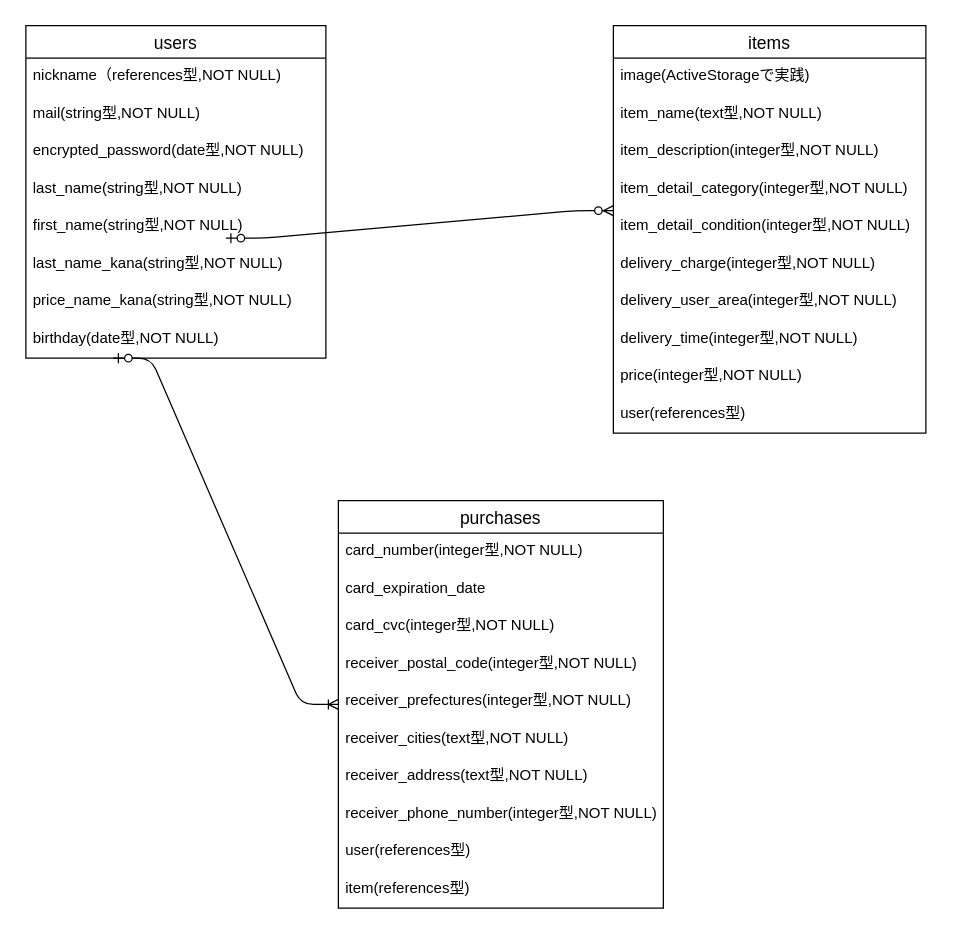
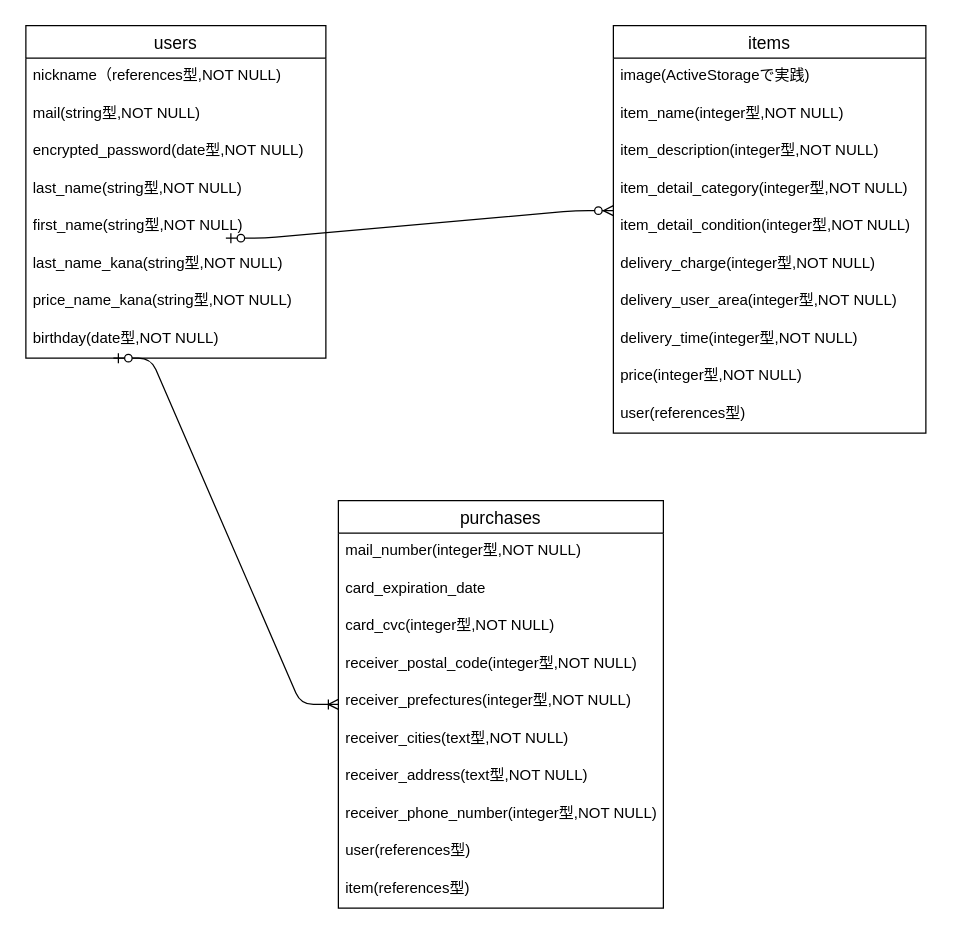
- <mxCell id="13" value="item_name(text型,NOT NULL)" style="text;strokeColor=none;fillColor=none;spacingLeft=4;spacingRight=4;overflow=hidden;rotatable=0;points=[[0,0.5],[1,0.5]];portConstraint=eastwest;fontSize=12;" vertex="1" parent="11"><mxGeometry y="56" width="250" height="30" as="geometry" /></mxCell>
+ <mxCell id="13" value="item_name(integer型,NOT NULL)" style="text;strokeColor=none;fillColor=none;spacingLeft=4;spacingRight=4;overflow=hidden;rotatable=0;points=[[0,0.5],[1,0.5]];portConstraint=eastwest;fontSize=12;" vertex="1" parent="11"><mxGeometry y="56" width="250" height="30" as="geometry" /></mxCell>
- <mxCell id="23" value="card_number(integer型,NOT NULL)" style="text;strokeColor=none;fillColor=none;spacingLeft=4;spacingRight=4;overflow=hidden;rotatable=0;points=[[0,0.5],[1,0.5]];portConstraint=eastwest;fontSize=12;" vertex="1" parent="22"><mxGeometry y="26" width="260" height="30" as="geometry" /></mxCell>
+ <mxCell id="23" value="mail_number(integer型,NOT NULL)" style="text;strokeColor=none;fillColor=none;spacingLeft=4;spacingRight=4;overflow=hidden;rotatable=0;points=[[0,0.5],[1,0.5]];portConstraint=eastwest;fontSize=12;" vertex="1" parent="22"><mxGeometry y="26" width="260" height="30" as="geometry" /></mxCell>
